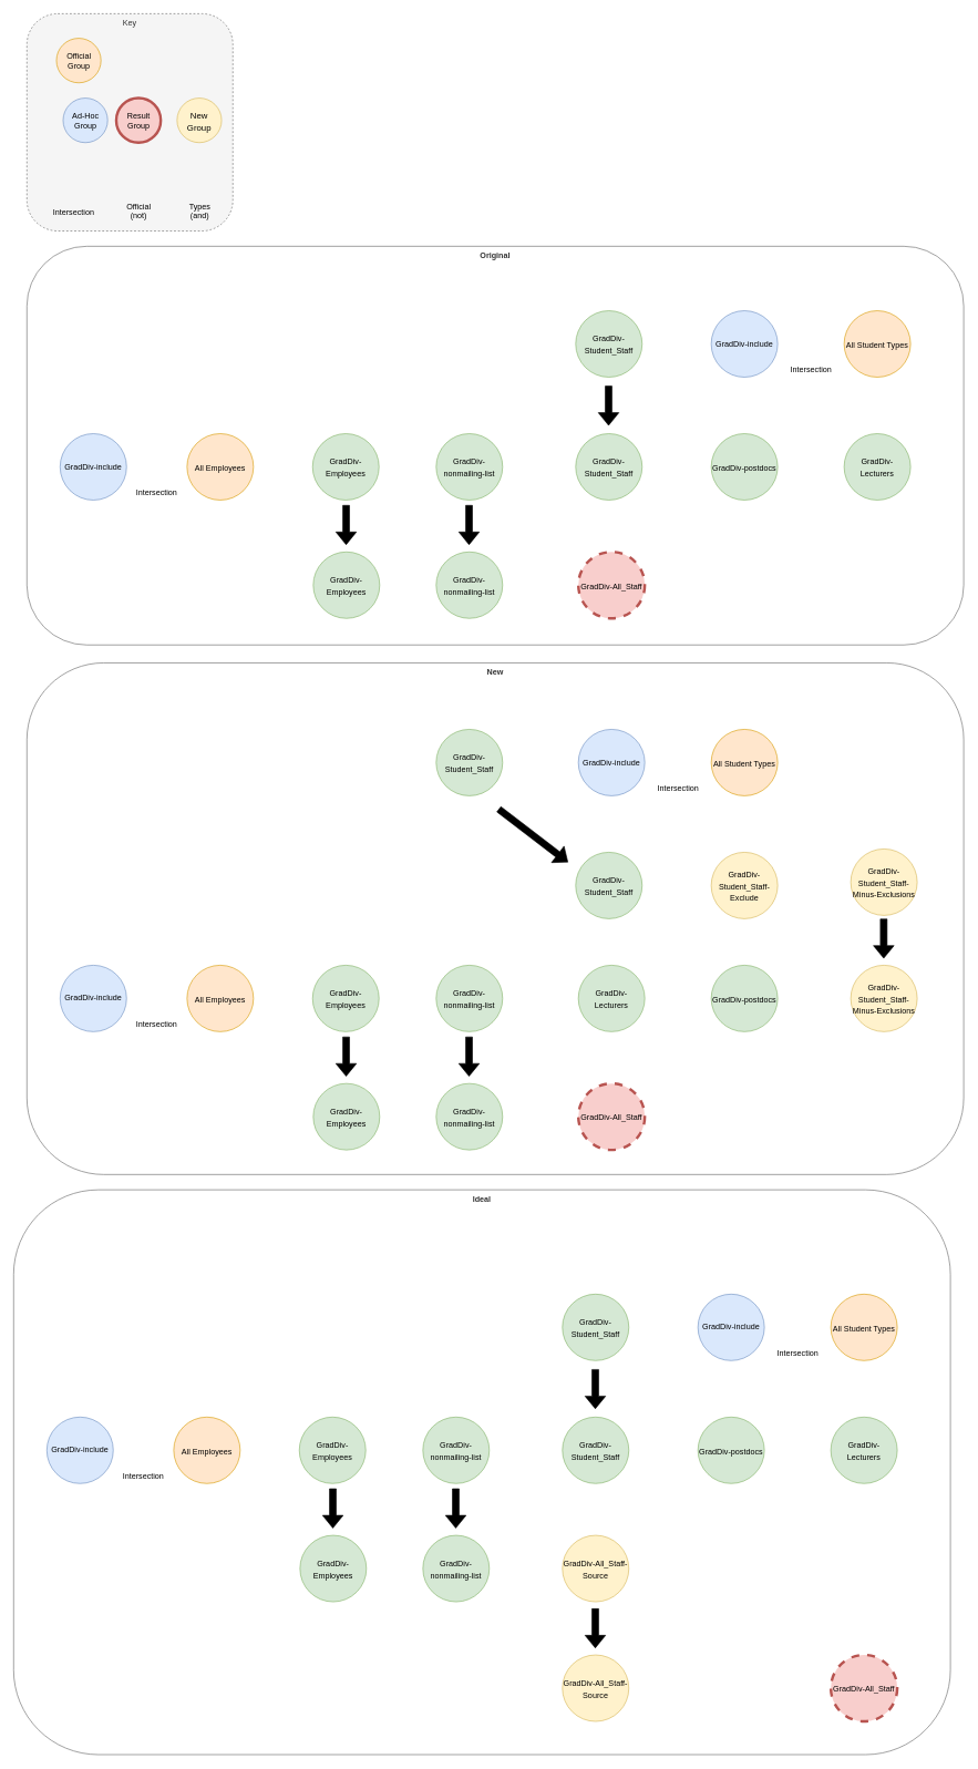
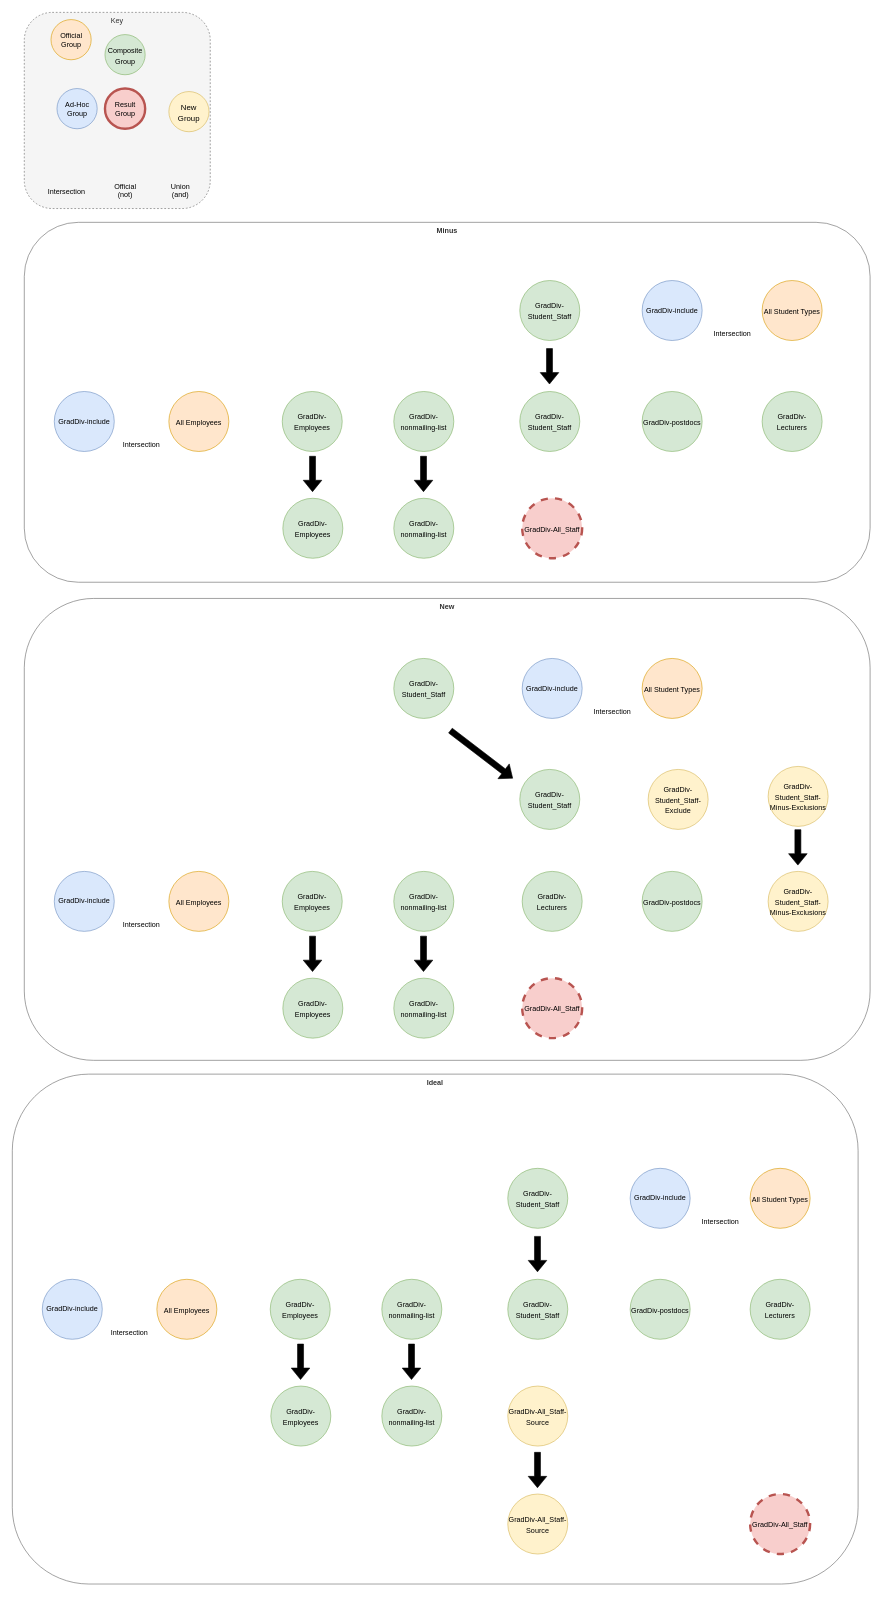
- <mxCell id="12" value="Official Group" style="ellipse;whiteSpace=wrap;html=1;aspect=fixed;fontSize=12;fillColor=#ffe6cc;strokeColor=#d79b00;" parent="1" vertex="1"><mxGeometry x="84.5" y="57" width="67" height="67" as="geometry" /></mxCell>
+ <mxCell id="12" value="Official Group" style="ellipse;whiteSpace=wrap;html=1;aspect=fixed;fontSize=12;fillColor=#ffe6cc;strokeColor=#d79b00;" parent="1" vertex="1"><mxGeometry x="84.5" y="32" width="67" height="67" as="geometry" /></mxCell>
+ <mxCell id="13" value="&lt;font style=&quot;font-size: 12px;&quot;&gt;Composite Group&lt;br&gt;&lt;/font&gt;" style="ellipse;whiteSpace=wrap;html=1;aspect=fixed;fontSize=15;fillColor=#d5e8d4;strokeColor=#82b366;" parent="1" vertex="1"><mxGeometry x="174.5" y="57" width="67" height="67" as="geometry" /></mxCell>
- <mxCell id="18" value="&lt;font style=&quot;font-size: 13px;&quot;&gt;New Group&lt;br&gt;&lt;/font&gt;" style="ellipse;whiteSpace=wrap;html=1;aspect=fixed;fontSize=15;fillColor=#fff2cc;strokeColor=#d6b656;" parent="1" vertex="1"><mxGeometry x="266" y="147" width="67" height="67" as="geometry" /></mxCell>
+ <mxCell id="18" value="&lt;font style=&quot;font-size: 13px;&quot;&gt;New Group&lt;br&gt;&lt;/font&gt;" style="ellipse;whiteSpace=wrap;html=1;aspect=fixed;fontSize=15;fillColor=#fff2cc;strokeColor=#d6b656;" parent="1" vertex="1"><mxGeometry x="281" y="152" width="67" height="67" as="geometry" /></mxCell>
- <mxCell id="17" value="Types&lt;br&gt;(and)" style="shape=image;html=1;verticalAlign=top;verticalLabelPosition=bottom;labelBackgroundColor=none;imageAspect=0;aspect=fixed;image=https://cdn4.iconfinder.com/data/icons/ionicons/512/icon-ios7-plus-outline-128.png;fontSize=12;fontColor=default;fillColor=#B18754;" parent="1" vertex="1"><mxGeometry x="274.5" y="247" width="50" height="50" as="geometry" /></mxCell>
+ <mxCell id="17" value="Union&lt;br&gt;(and)" style="shape=image;html=1;verticalAlign=top;verticalLabelPosition=bottom;labelBackgroundColor=none;imageAspect=0;aspect=fixed;image=https://cdn4.iconfinder.com/data/icons/ionicons/512/icon-ios7-plus-outline-128.png;fontSize=12;fontColor=default;fillColor=#B18754;" parent="1" vertex="1"><mxGeometry x="274.5" y="247" width="50" height="50" as="geometry" /></mxCell>
- <mxCell id="4" value="&lt;b&gt;Original&lt;/b&gt;" style="rounded=1;whiteSpace=wrap;html=1;fontSize=12;fontColor=#333333;fillColor=none;verticalAlign=top;strokeColor=#666666;" parent="1" vertex="1"><mxGeometry x="40" y="370" width="1410" height="600" as="geometry" /></mxCell>
+ <mxCell id="4" value="&lt;b&gt;Minus&lt;/b&gt;" style="rounded=1;whiteSpace=wrap;html=1;fontSize=12;fontColor=#333333;fillColor=none;verticalAlign=top;strokeColor=#666666;" parent="1" vertex="1"><mxGeometry x="40" y="370" width="1410" height="600" as="geometry" /></mxCell>
- <mxCell id="63" value="&lt;font style=&quot;font-size: 12px;&quot;&gt;GradDiv-Student_Staff-Exclude&lt;/font&gt;" style="ellipse;whiteSpace=wrap;html=1;aspect=fixed;fontSize=15;fillColor=#fff2cc;strokeColor=#d6b656;" parent="1" vertex="1"><mxGeometry x="1070" y="1282" width="100" height="100" as="geometry" /></mxCell>
+ <mxCell id="63" value="&lt;font style=&quot;font-size: 12px;&quot;&gt;GradDiv-Student_Staff-Exclude&lt;/font&gt;" style="ellipse;whiteSpace=wrap;html=1;aspect=fixed;fontSize=15;fillColor=#fff2cc;strokeColor=#d6b656;" parent="1" vertex="1"><mxGeometry x="1080" y="1282" width="100" height="100" as="geometry" /></mxCell>
